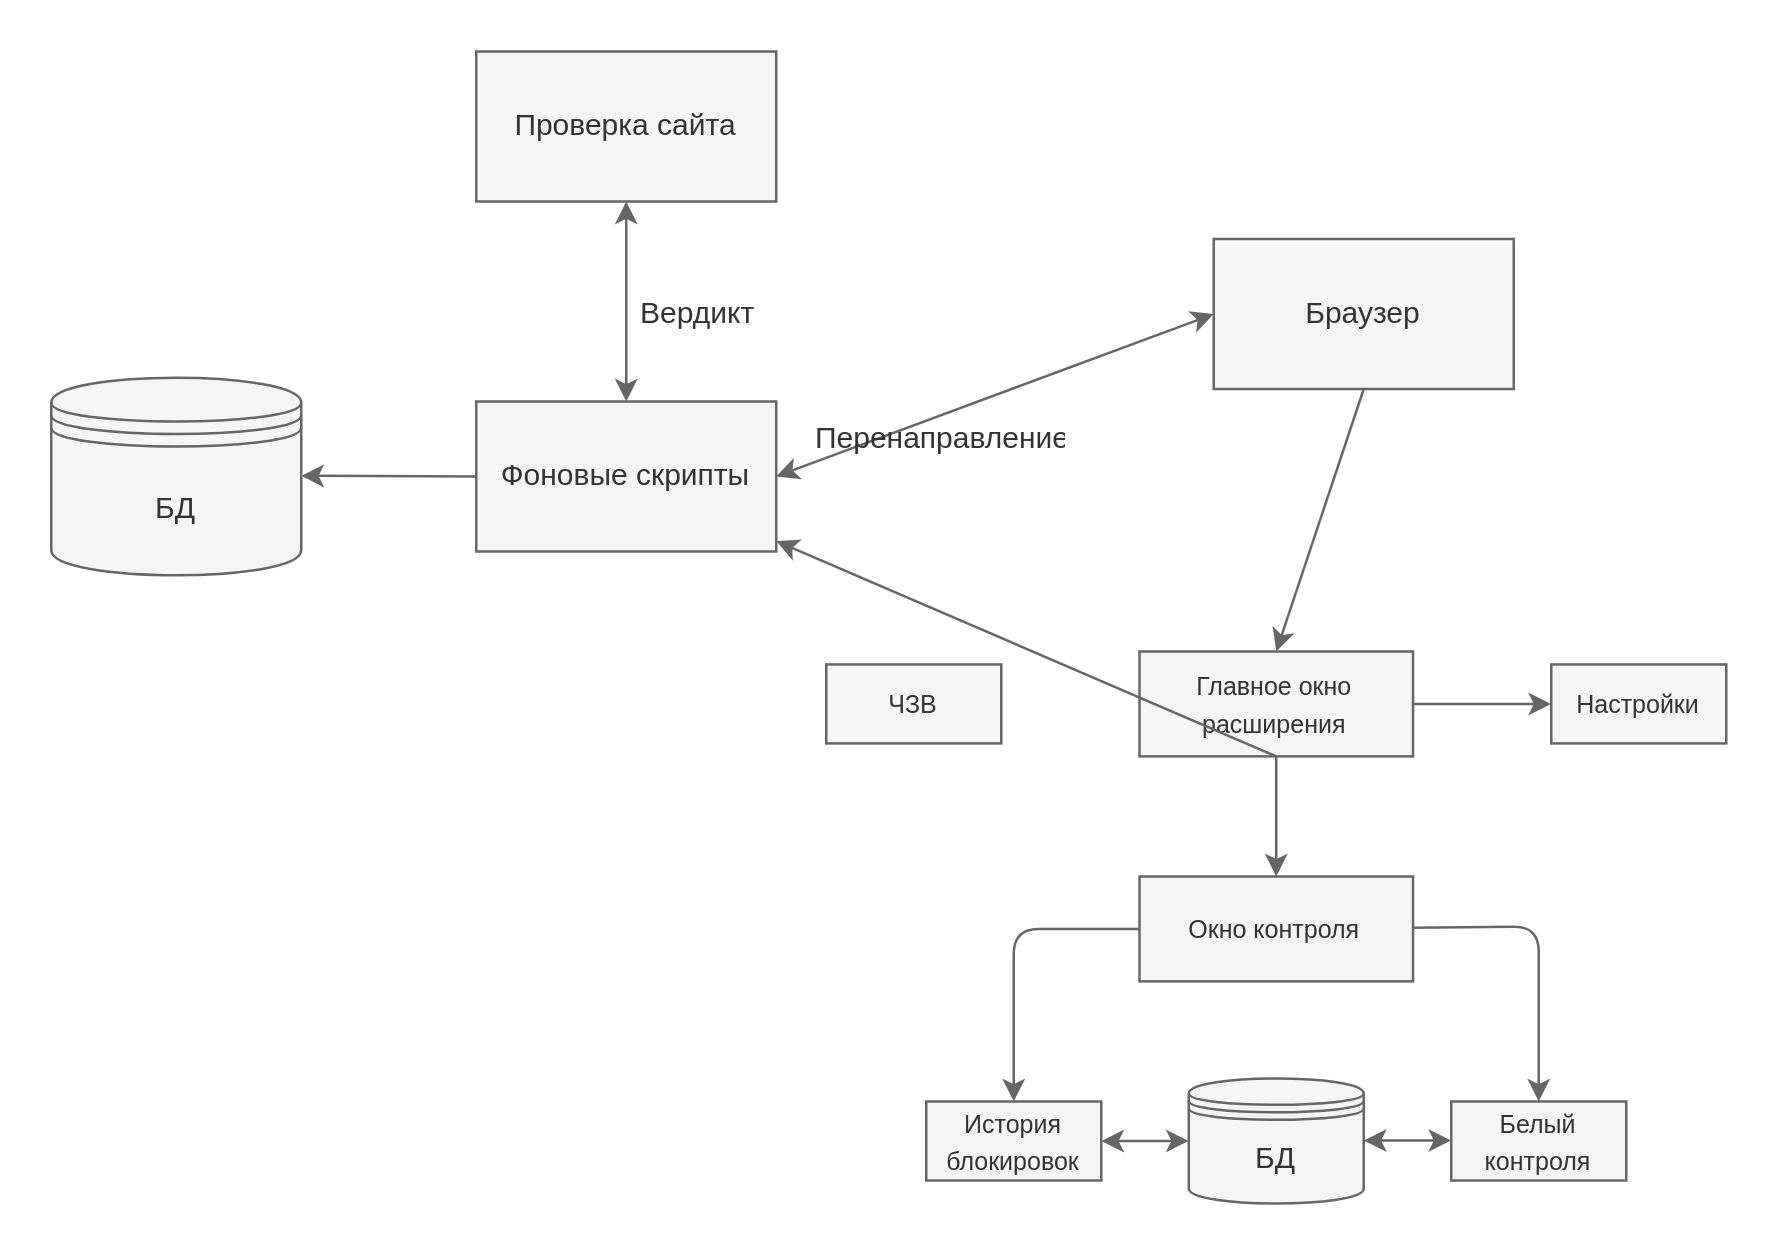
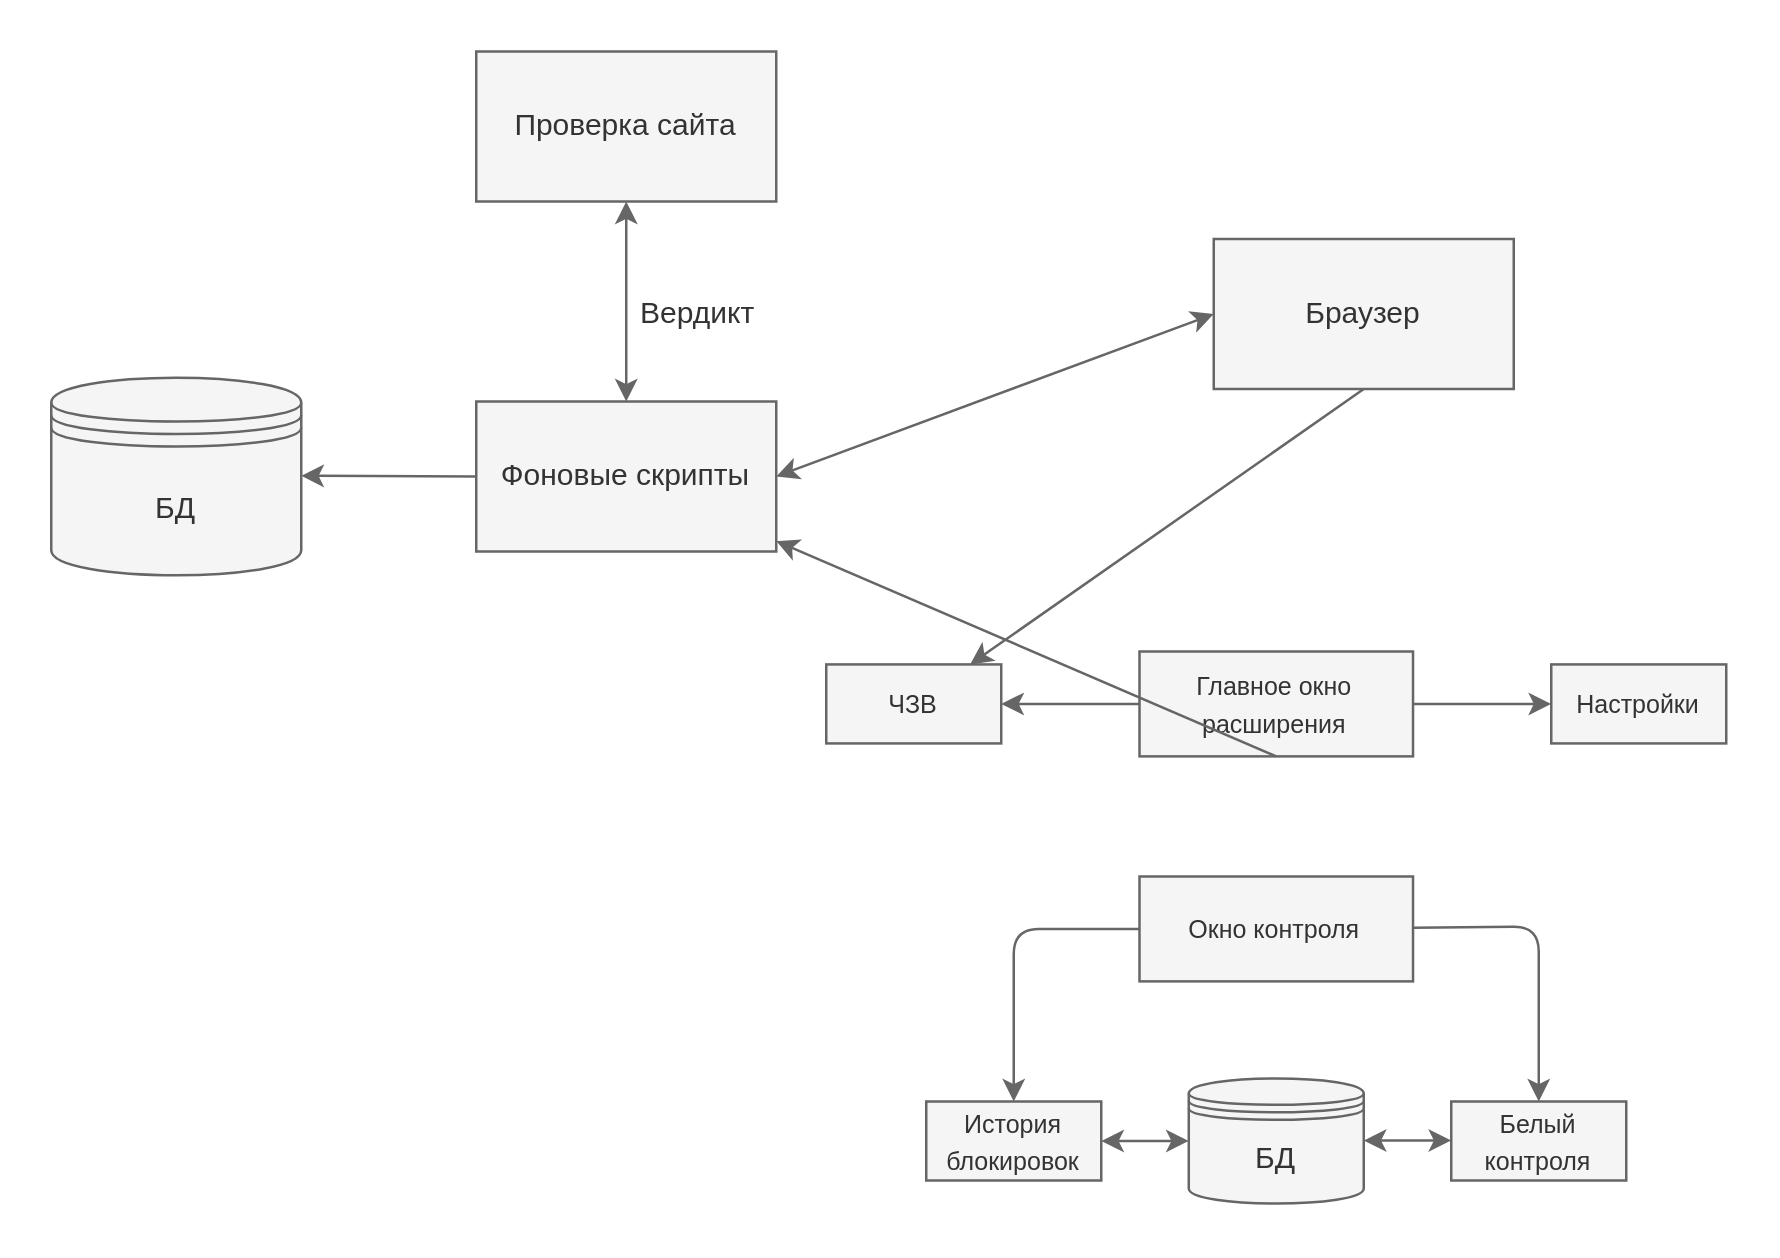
- <mxCell id="16" value="Перенаправление" style="text;strokeColor=none;fillColor=none;align=left;verticalAlign=middle;spacingLeft=4;spacingRight=4;overflow=hidden;points=[[0,0.5],[1,0.5]];portConstraint=eastwest;rotatable=0;whiteSpace=wrap;html=1;fontSize=12;fontColor=#333333;" parent="1" vertex="1"><mxGeometry x="320" y="160" width="110" height="30" as="geometry" /></mxCell>
- <mxCell id="17" value="" style="endArrow=classic;html=1;fontSize=12;exitX=0.5;exitY=1;exitDx=0;exitDy=0;entryX=0.5;entryY=0;entryDx=0;entryDy=0;fillColor=#f5f5f5;strokeColor=#666666;" parent="1" source="2" target="5" edge="1"><mxGeometry width="50" height="50" relative="1" as="geometry"><mxPoint x="490" y="270" as="sourcePoint" /><mxPoint x="540" y="220" as="targetPoint" /></mxGeometry></mxCell>
+ <mxCell id="17" value="" style="endArrow=classic;html=1;fontSize=12;exitX=0.5;exitY=1;exitDx=0;exitDy=0;fillColor=#f5f5f5;strokeColor=#666666;" parent="1" source="2" target="20" edge="1"><mxGeometry width="50" height="50" relative="1" as="geometry"><mxPoint x="490" y="270" as="sourcePoint" /><mxPoint x="540" y="220" as="targetPoint" /></mxGeometry></mxCell>
- <mxCell id="3" style="edgeStyle=none;html=1;fontSize=12;fillColor=#f5f5f5;strokeColor=#666666;" parent="1" source="5" target="8" edge="1"><mxGeometry relative="1" as="geometry" /></mxCell>
+ <mxCell id="3" style="edgeStyle=none;html=1;entryX=1;entryY=0.5;entryDx=0;entryDy=0;fontSize=12;fillColor=#f5f5f5;strokeColor=#666666;" parent="1" source="5" target="20" edge="1"><mxGeometry relative="1" as="geometry" /></mxCell>
